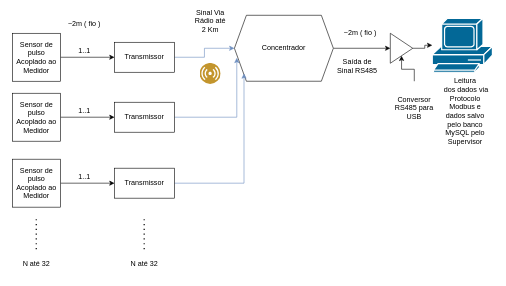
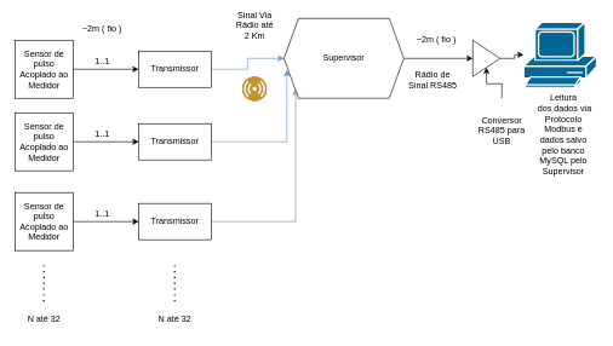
- <mxCell id="7" value="Concentrador" style="shape=hexagon;perimeter=hexagonPerimeter2;whiteSpace=wrap;html=1;fixedSize=1;" vertex="1" parent="1"><mxGeometry x="390" y="25" width="165" height="110" as="geometry" /></mxCell>
+ <mxCell id="7" value="Supervisor" style="shape=hexagon;perimeter=hexagonPerimeter2;whiteSpace=wrap;html=1;fixedSize=1;" vertex="1" parent="1"><mxGeometry x="390" y="25" width="165" height="110" as="geometry" /></mxCell>
- <mxCell id="28" value="Saída de Sinal RS485" style="text;html=1;strokeColor=none;fillColor=none;align=center;verticalAlign=middle;whiteSpace=wrap;rounded=0;" vertex="1" parent="1"><mxGeometry x="555" y="85" width="80" height="50" as="geometry" /></mxCell>
+ <mxCell id="28" value="Rádio de Sinal RS485" style="text;html=1;strokeColor=none;fillColor=none;align=center;verticalAlign=middle;whiteSpace=wrap;rounded=0;" vertex="1" parent="1"><mxGeometry x="555" y="85" width="80" height="50" as="geometry" /></mxCell>
